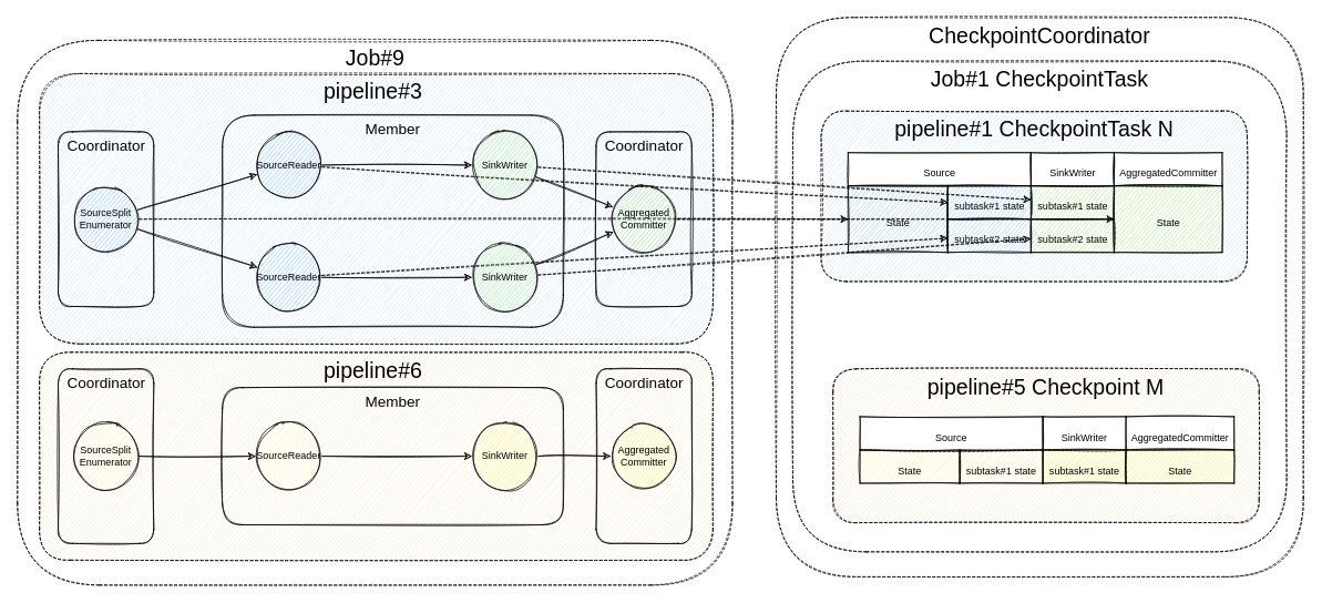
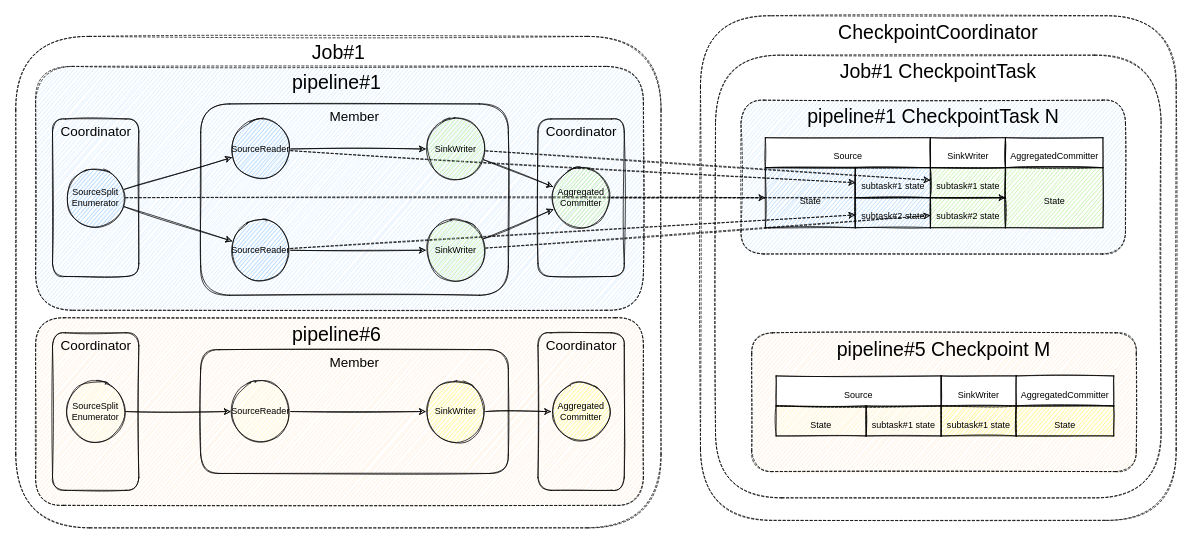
- <mxCell id="4" value="Job#9" style="rounded=1;whiteSpace=wrap;html=1;fontSize=26;fillColor=none;dashed=1;verticalAlign=top;container=0;sketch=1;" parent="1" vertex="1"><mxGeometry x="20.5" y="48" width="860" height="655" as="geometry" /></mxCell>
+ <mxCell id="4" value="Job#1" style="rounded=1;whiteSpace=wrap;html=1;fontSize=26;fillColor=none;dashed=1;verticalAlign=top;container=0;sketch=1;" parent="1" vertex="1"><mxGeometry x="20.5" y="48" width="860" height="655" as="geometry" /></mxCell>
- <mxCell id="6" value="pipeline#3&amp;nbsp;" style="rounded=1;whiteSpace=wrap;html=1;fontSize=26;fillColor=#CCE5FF;dashed=1;verticalAlign=top;container=0;sketch=1;" parent="1" vertex="1"><mxGeometry x="47" y="88" width="810" height="325" as="geometry" /></mxCell>
+ <mxCell id="6" value="pipeline#1&amp;nbsp;" style="rounded=1;whiteSpace=wrap;html=1;fontSize=26;fillColor=#CCE5FF;dashed=1;verticalAlign=top;container=0;sketch=1;" parent="1" vertex="1"><mxGeometry x="47" y="88" width="810" height="325" as="geometry" /></mxCell>
